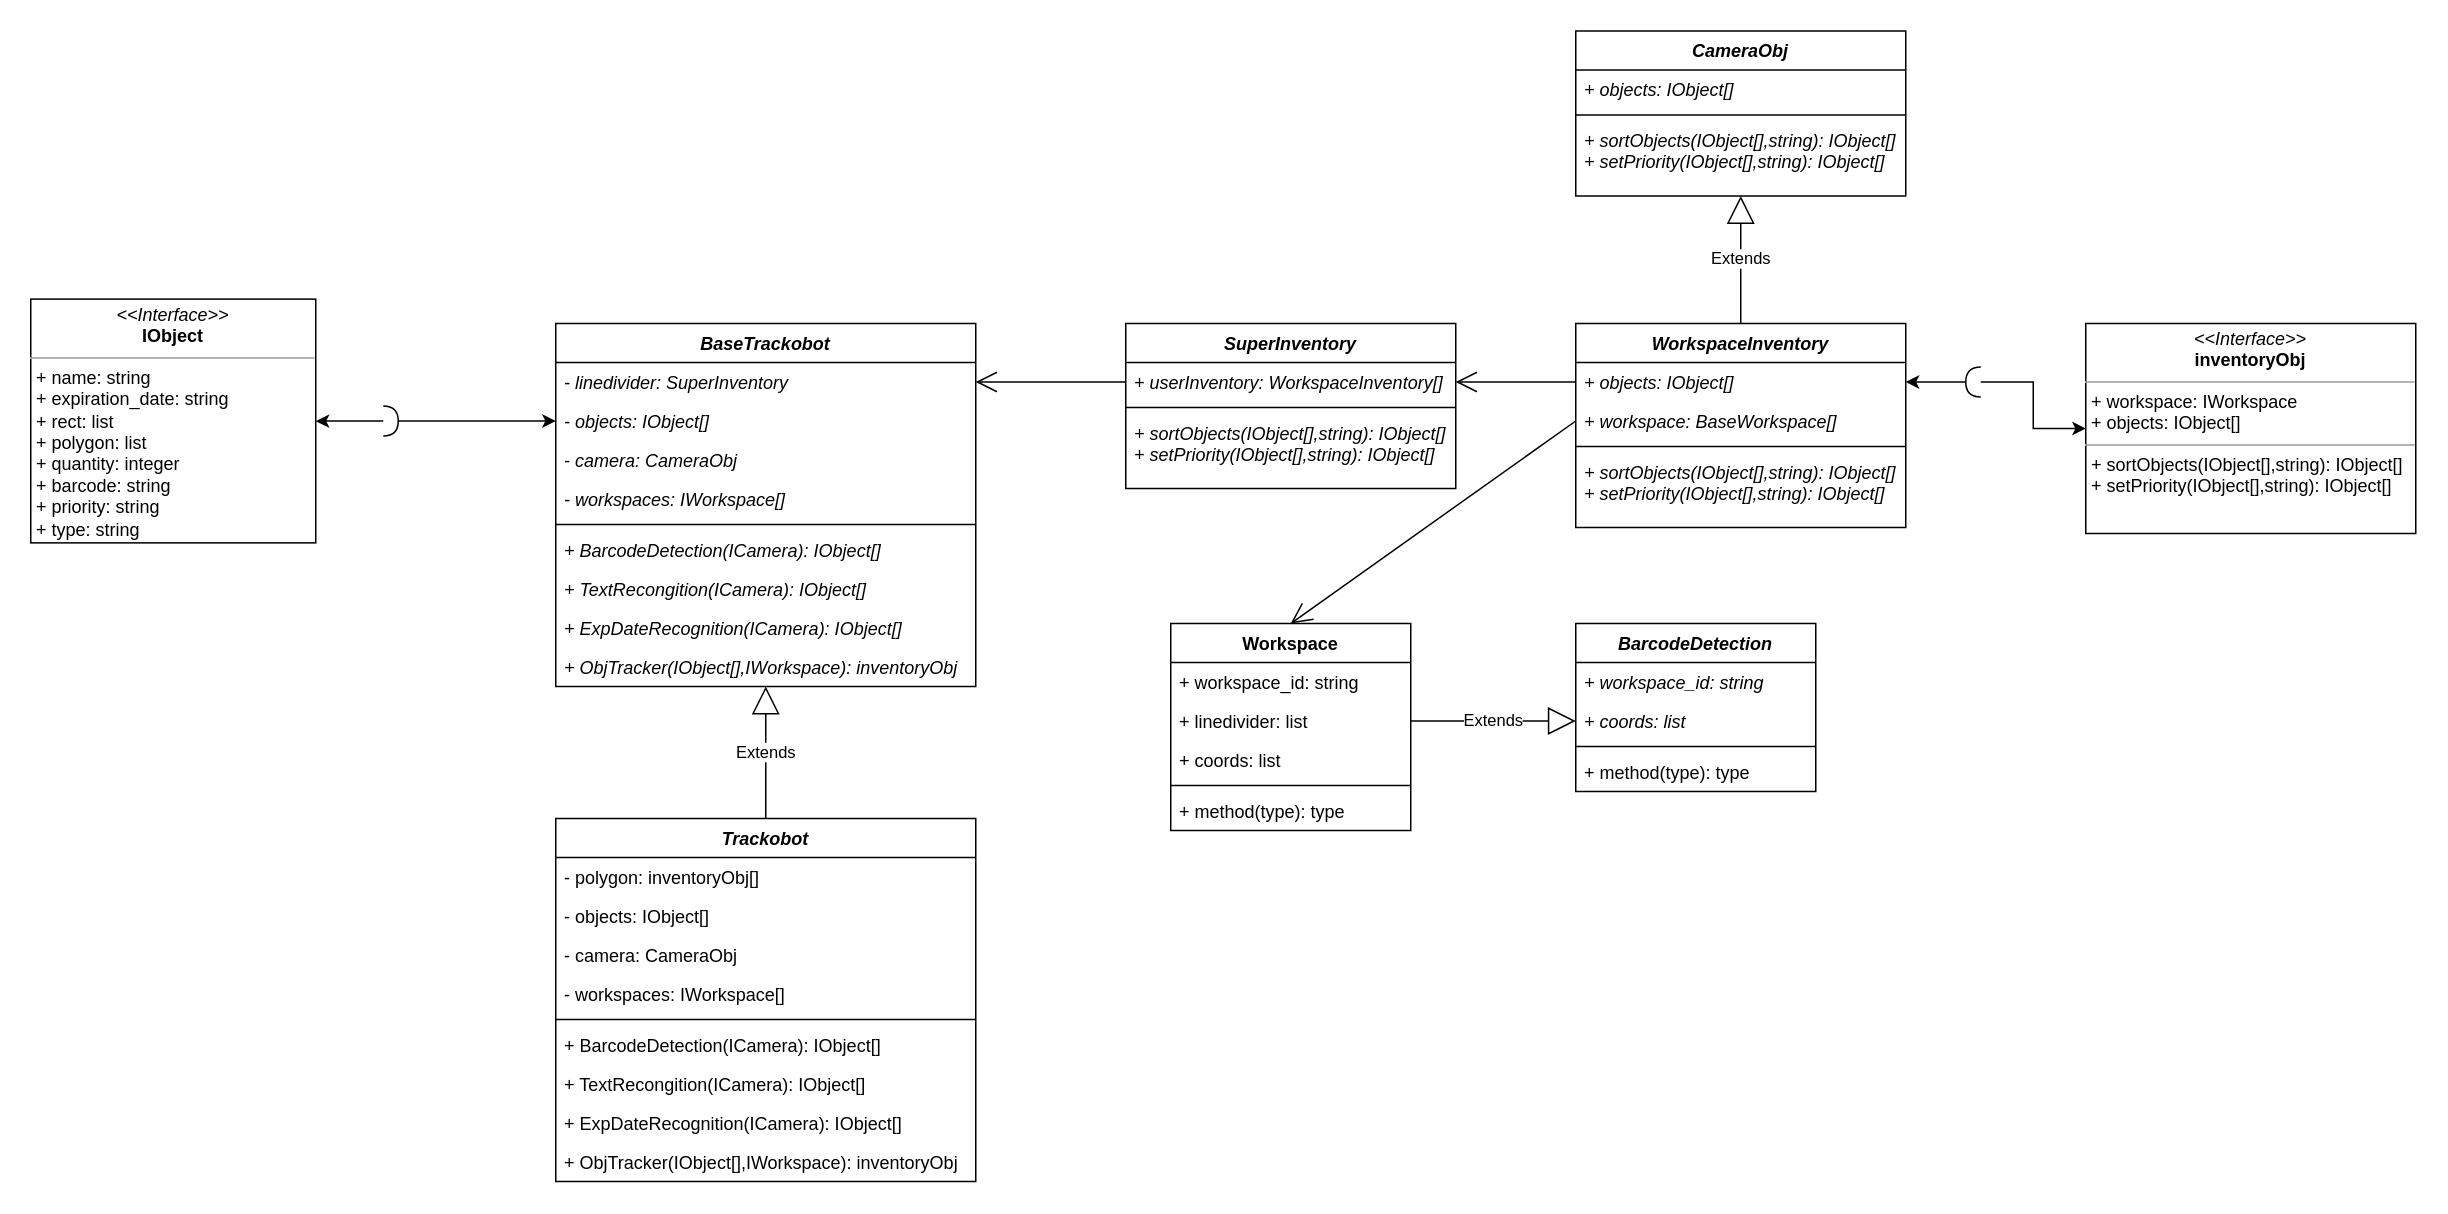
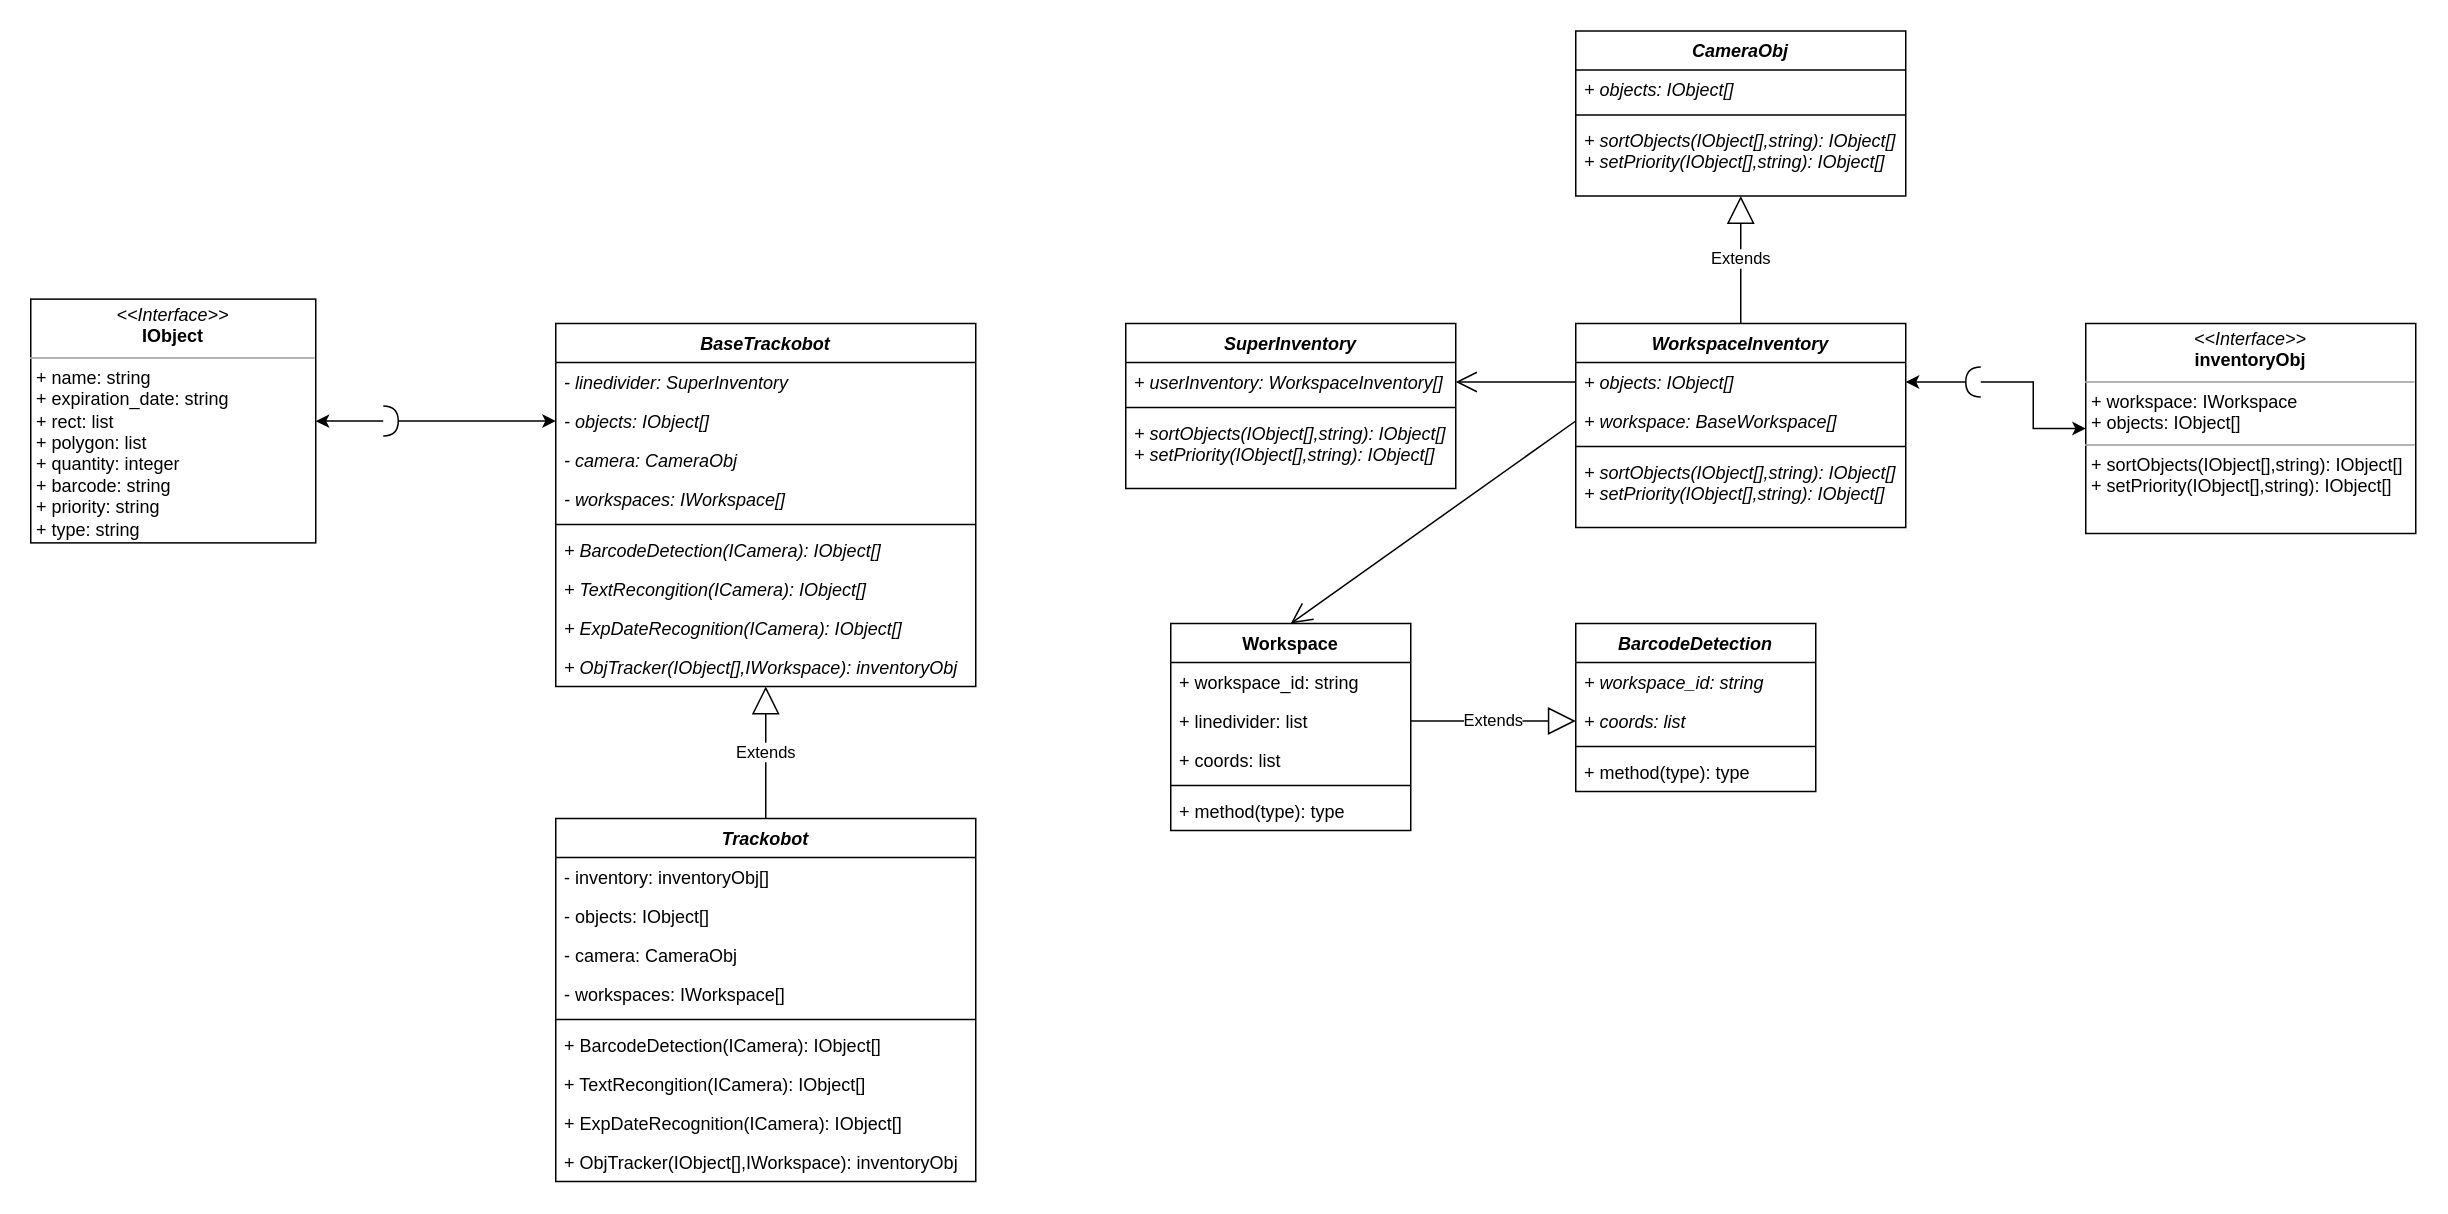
- <mxCell id="44" value="" style="endArrow=open;endFill=1;endSize=12;html=1;rounded=0;exitX=0;exitY=0.5;exitDx=0;exitDy=0;entryX=1;entryY=0.5;entryDx=0;entryDy=0;" edge="1" parent="1" source="41" target="3"><mxGeometry width="160" relative="1" as="geometry"><mxPoint x="690" y="315" as="sourcePoint" /><mxPoint x="850" y="315" as="targetPoint" /></mxGeometry></mxCell>
- <mxCell id="22" value="- polygon: inventoryObj[] " style="text;strokeColor=none;fillColor=none;align=left;verticalAlign=top;spacingLeft=4;spacingRight=4;overflow=hidden;rotatable=0;points=[[0,0.5],[1,0.5]];portConstraint=eastwest;fontStyle=0" vertex="1" parent="21"><mxGeometry y="26" width="280" height="26" as="geometry" /></mxCell>
+ <mxCell id="22" value="- inventory: inventoryObj[] " style="text;strokeColor=none;fillColor=none;align=left;verticalAlign=top;spacingLeft=4;spacingRight=4;overflow=hidden;rotatable=0;points=[[0,0.5],[1,0.5]];portConstraint=eastwest;fontStyle=0" vertex="1" parent="21"><mxGeometry y="26" width="280" height="26" as="geometry" /></mxCell>
